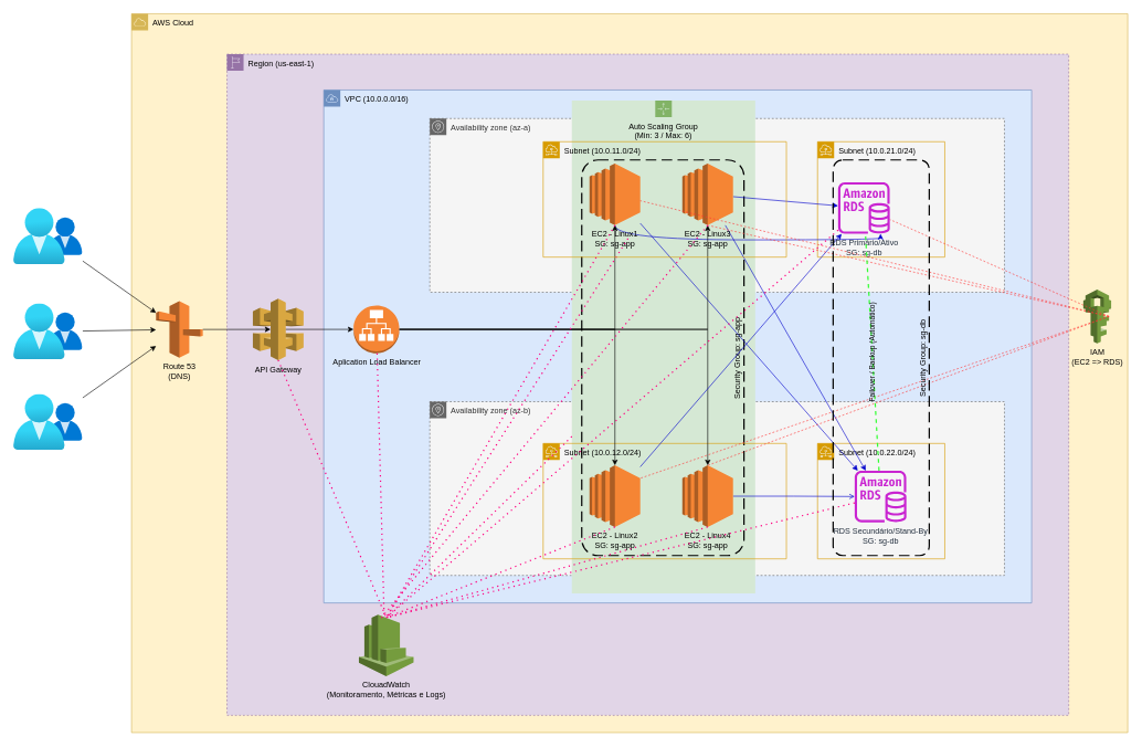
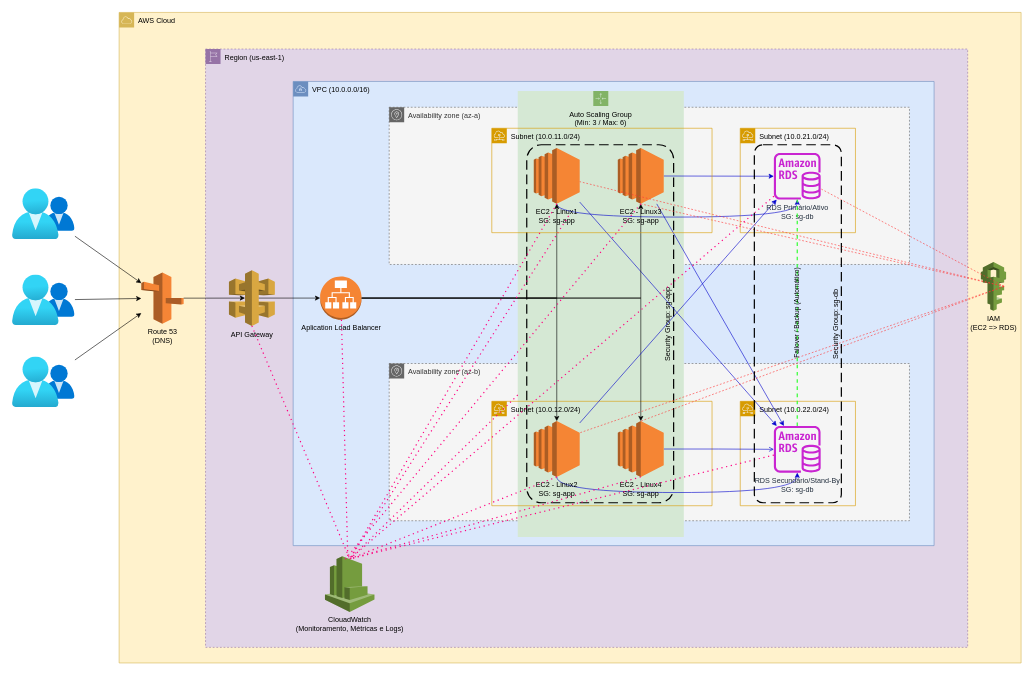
- <mxCell id="35" value="RDS Primário/Ativo&lt;div&gt;SG: sg-db&lt;/div&gt;" style="sketch=0;outlineConnect=0;fontColor=#232F3E;gradientColor=none;fillColor=#C925D1;strokeColor=none;dashed=0;verticalLabelPosition=bottom;verticalAlign=top;align=center;html=1;fontSize=12;fontStyle=0;aspect=fixed;pointerEvents=1;shape=mxgraph.aws4.rds_instance;" vertex="1" parent="1"><mxGeometry x="1264" y="274" width="78" height="78" as="geometry" /></mxCell>
+ <mxCell id="35" value="RDS Primário/Ativo&lt;div&gt;SG: sg-db&lt;/div&gt;" style="sketch=0;outlineConnect=0;fontColor=#232F3E;gradientColor=none;fillColor=#C925D1;strokeColor=none;dashed=0;verticalLabelPosition=bottom;verticalAlign=top;align=center;html=1;fontSize=12;fontStyle=0;aspect=fixed;pointerEvents=1;shape=mxgraph.aws4.rds_instance;" vertex="1" parent="1"><mxGeometry x="1289" y="254" width="78" height="78" as="geometry" /></mxCell>
+ <mxCell id="31" style="edgeStyle=orthogonalEdgeStyle;rounded=0;orthogonalLoop=1;jettySize=auto;html=1;curved=1;strokeColor=#0000CC;" edge="1" parent="1" source="32" target="36"><mxGeometry relative="1" as="geometry"><Array as="points"><mxPoint x="927" y="820" /><mxPoint x="1328" y="820" /></Array></mxGeometry></mxCell>
